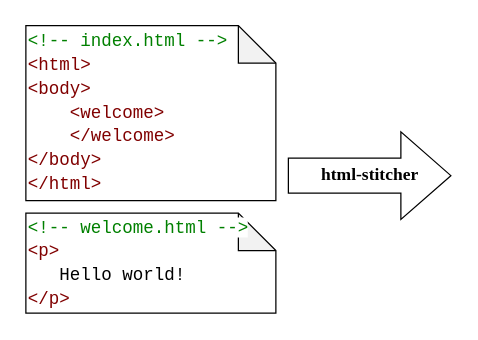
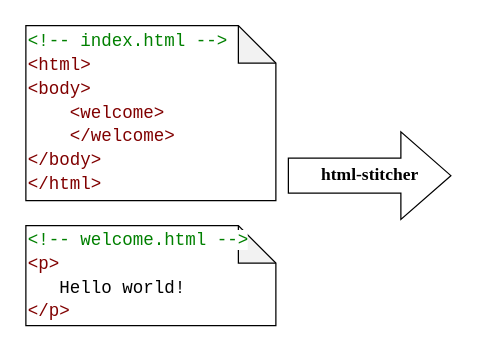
- <mxCell id="3" value="&lt;div style=&quot;color: rgb(212, 212, 212); font-family: Consolas, &amp;quot;Courier New&amp;quot;, monospace; font-size: 14px; line-height: 19px;&quot;&gt;&lt;div style=&quot;color: rgb(101, 123, 131); line-height: 19px;&quot;&gt;&lt;div style=&quot;color: rgb(0, 0, 0); line-height: 19px;&quot;&gt;&lt;div style=&quot;&quot;&gt;&lt;div&gt;&lt;span style=&quot;color: rgb(0, 128, 0); background-color: rgb(255, 255, 255);&quot;&gt;&amp;lt;!-- welcome.html --&amp;gt;&lt;/span&gt;&lt;/div&gt;&lt;div&gt;&lt;span style=&quot;color: rgb(128, 0, 0); background-color: initial;&quot;&gt;&amp;lt;p&amp;gt;&lt;/span&gt;&lt;br&gt;&lt;/div&gt;&lt;div&gt;&amp;nbsp; &amp;nbsp;Hello world!&lt;/div&gt;&lt;div&gt;&lt;span style=&quot;color: rgb(128, 0, 0);&quot;&gt;&amp;lt;/p&amp;gt;&lt;/span&gt;&lt;/div&gt;&lt;/div&gt;&lt;/div&gt;&lt;/div&gt;&lt;/div&gt;" style="shape=note;whiteSpace=wrap;html=1;backgroundOutline=1;darkOpacity=0.05;align=left;" vertex="1" parent="1"><mxGeometry x="20" y="170" width="200" height="80" as="geometry" /></mxCell>
+ <mxCell id="3" value="&lt;div style=&quot;color: rgb(212, 212, 212); font-family: Consolas, &amp;quot;Courier New&amp;quot;, monospace; font-size: 14px; line-height: 19px;&quot;&gt;&lt;div style=&quot;color: rgb(101, 123, 131); line-height: 19px;&quot;&gt;&lt;div style=&quot;color: rgb(0, 0, 0); line-height: 19px;&quot;&gt;&lt;div style=&quot;&quot;&gt;&lt;div&gt;&lt;span style=&quot;color: rgb(0, 128, 0); background-color: rgb(255, 255, 255);&quot;&gt;&amp;lt;!-- welcome.html --&amp;gt;&lt;/span&gt;&lt;/div&gt;&lt;div&gt;&lt;span style=&quot;color: rgb(128, 0, 0); background-color: initial;&quot;&gt;&amp;lt;p&amp;gt;&lt;/span&gt;&lt;br&gt;&lt;/div&gt;&lt;div&gt;&amp;nbsp; &amp;nbsp;Hello world!&lt;/div&gt;&lt;div&gt;&lt;span style=&quot;color: rgb(128, 0, 0);&quot;&gt;&amp;lt;/p&amp;gt;&lt;/span&gt;&lt;/div&gt;&lt;/div&gt;&lt;/div&gt;&lt;/div&gt;&lt;/div&gt;" style="shape=note;whiteSpace=wrap;html=1;backgroundOutline=1;darkOpacity=0.05;align=left;" vertex="1" parent="1"><mxGeometry x="20" y="180" width="200" height="80" as="geometry" /></mxCell>
